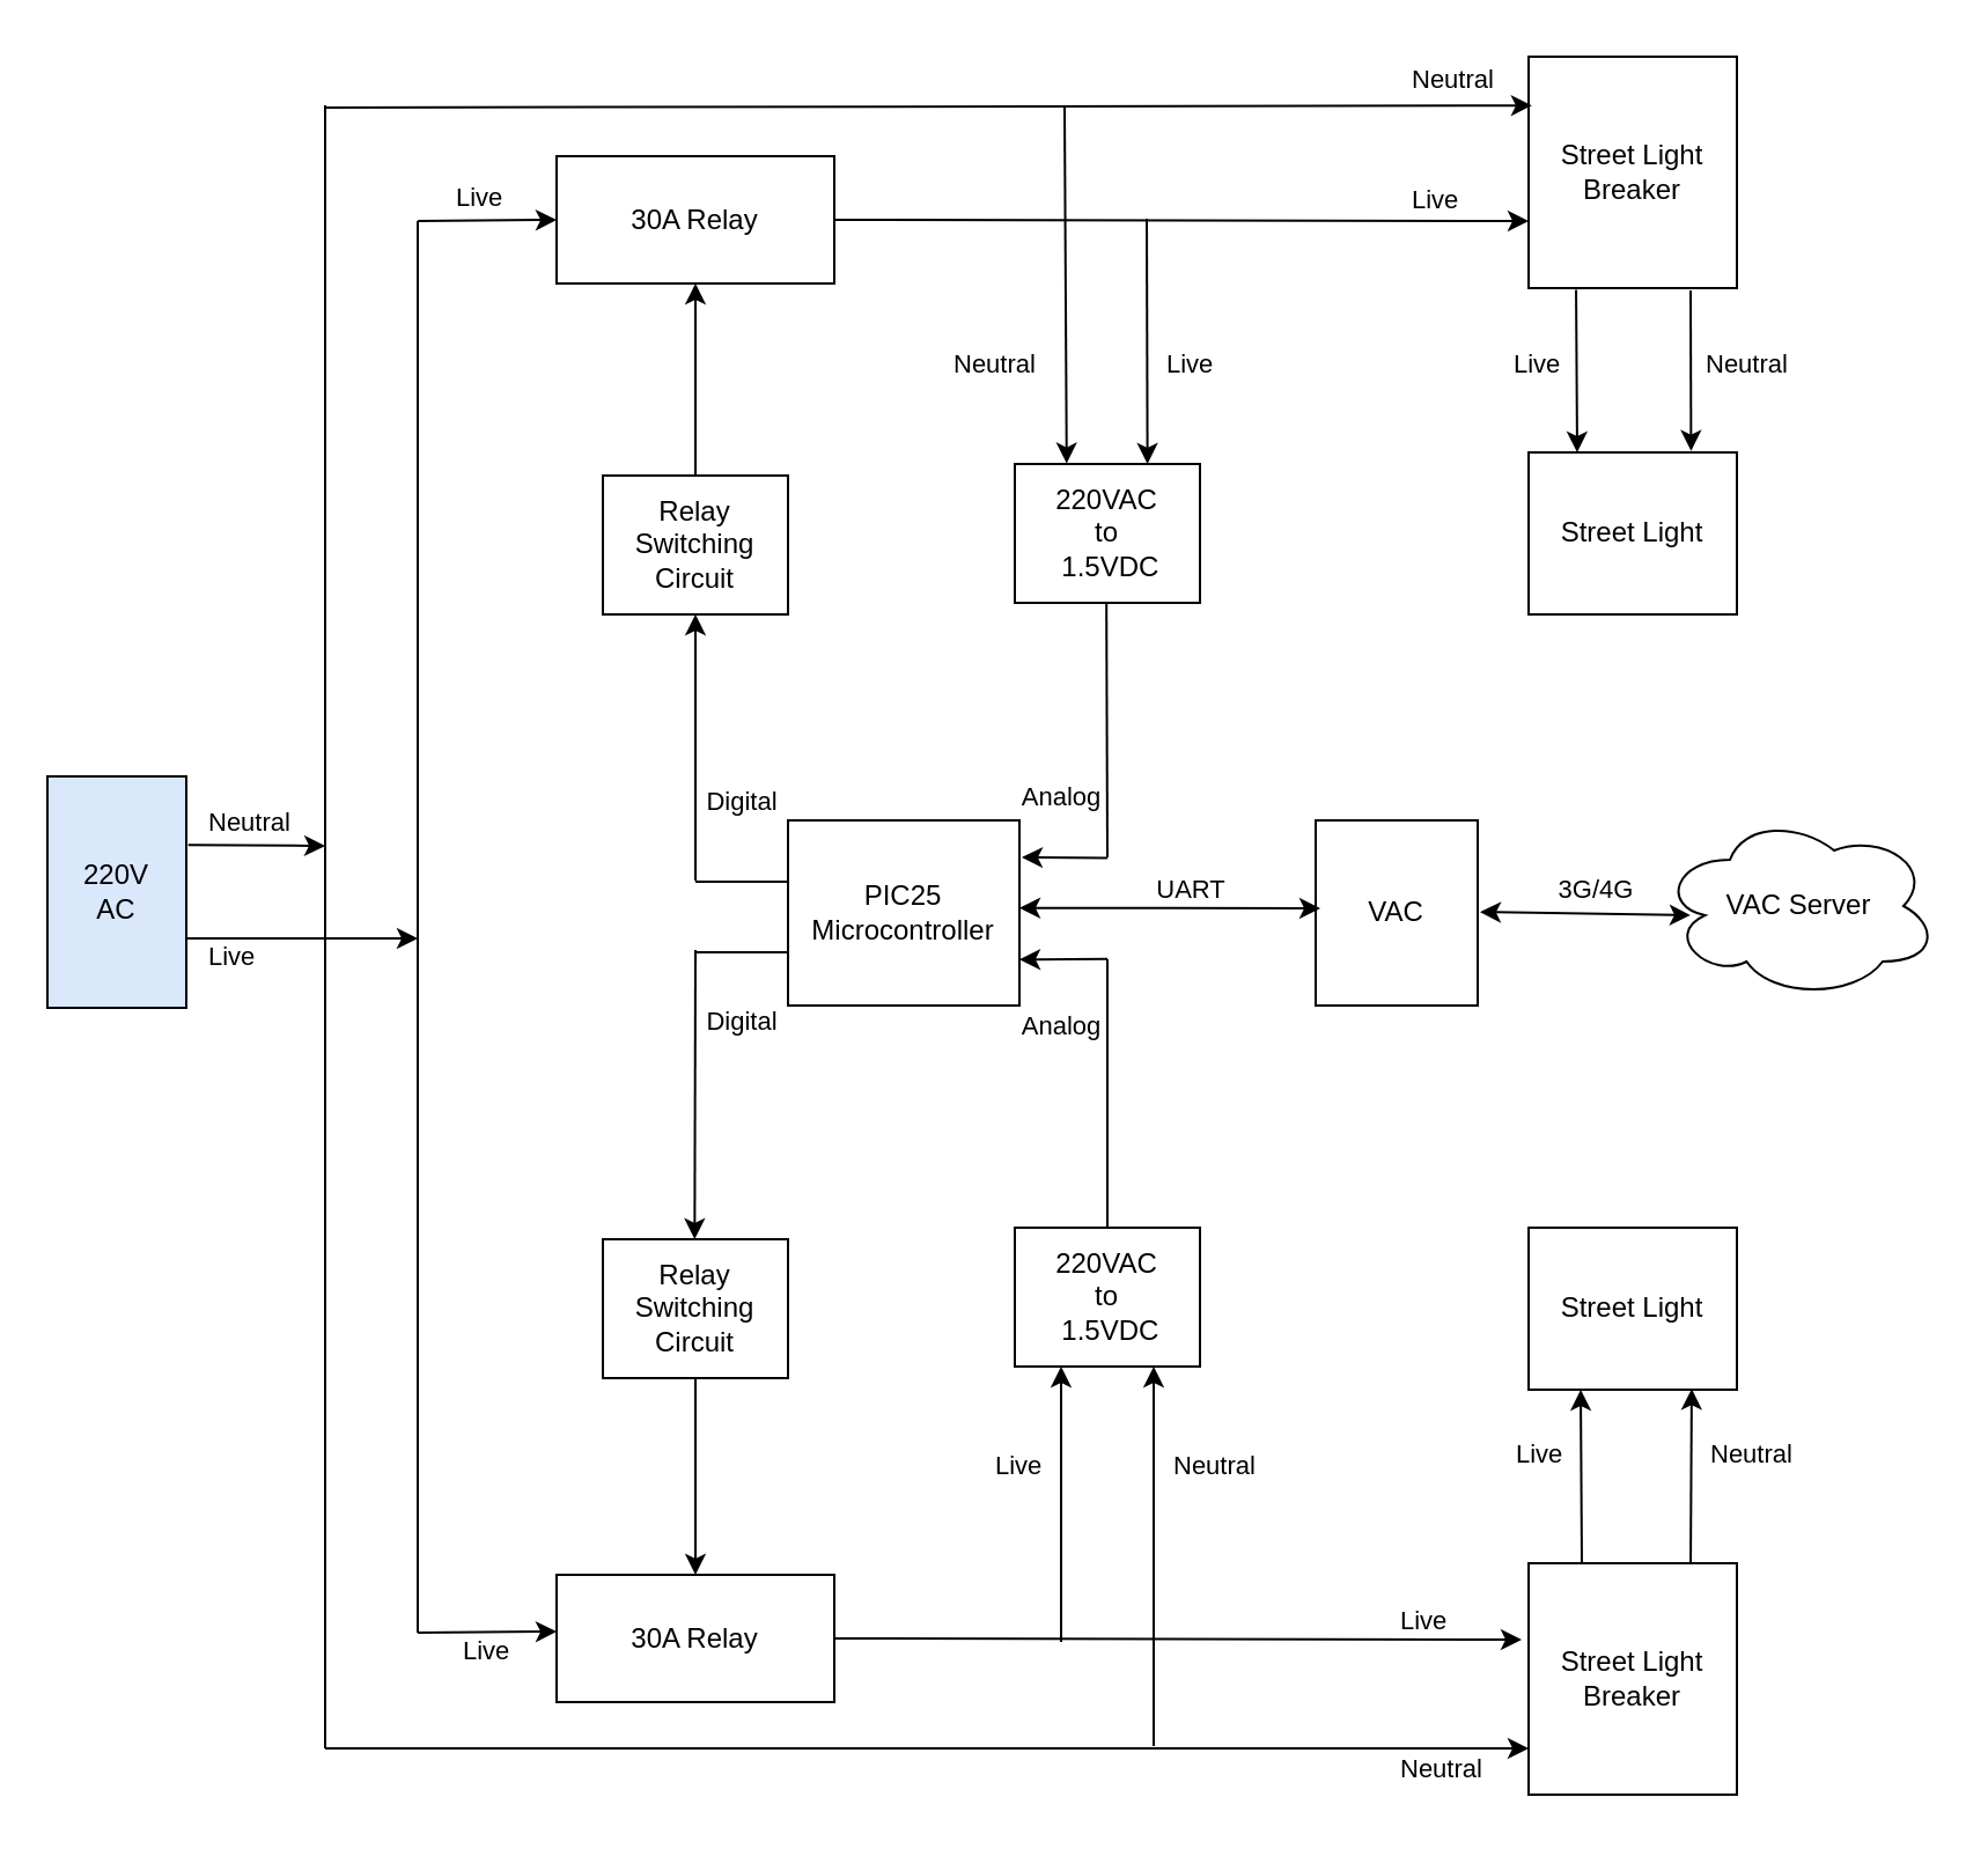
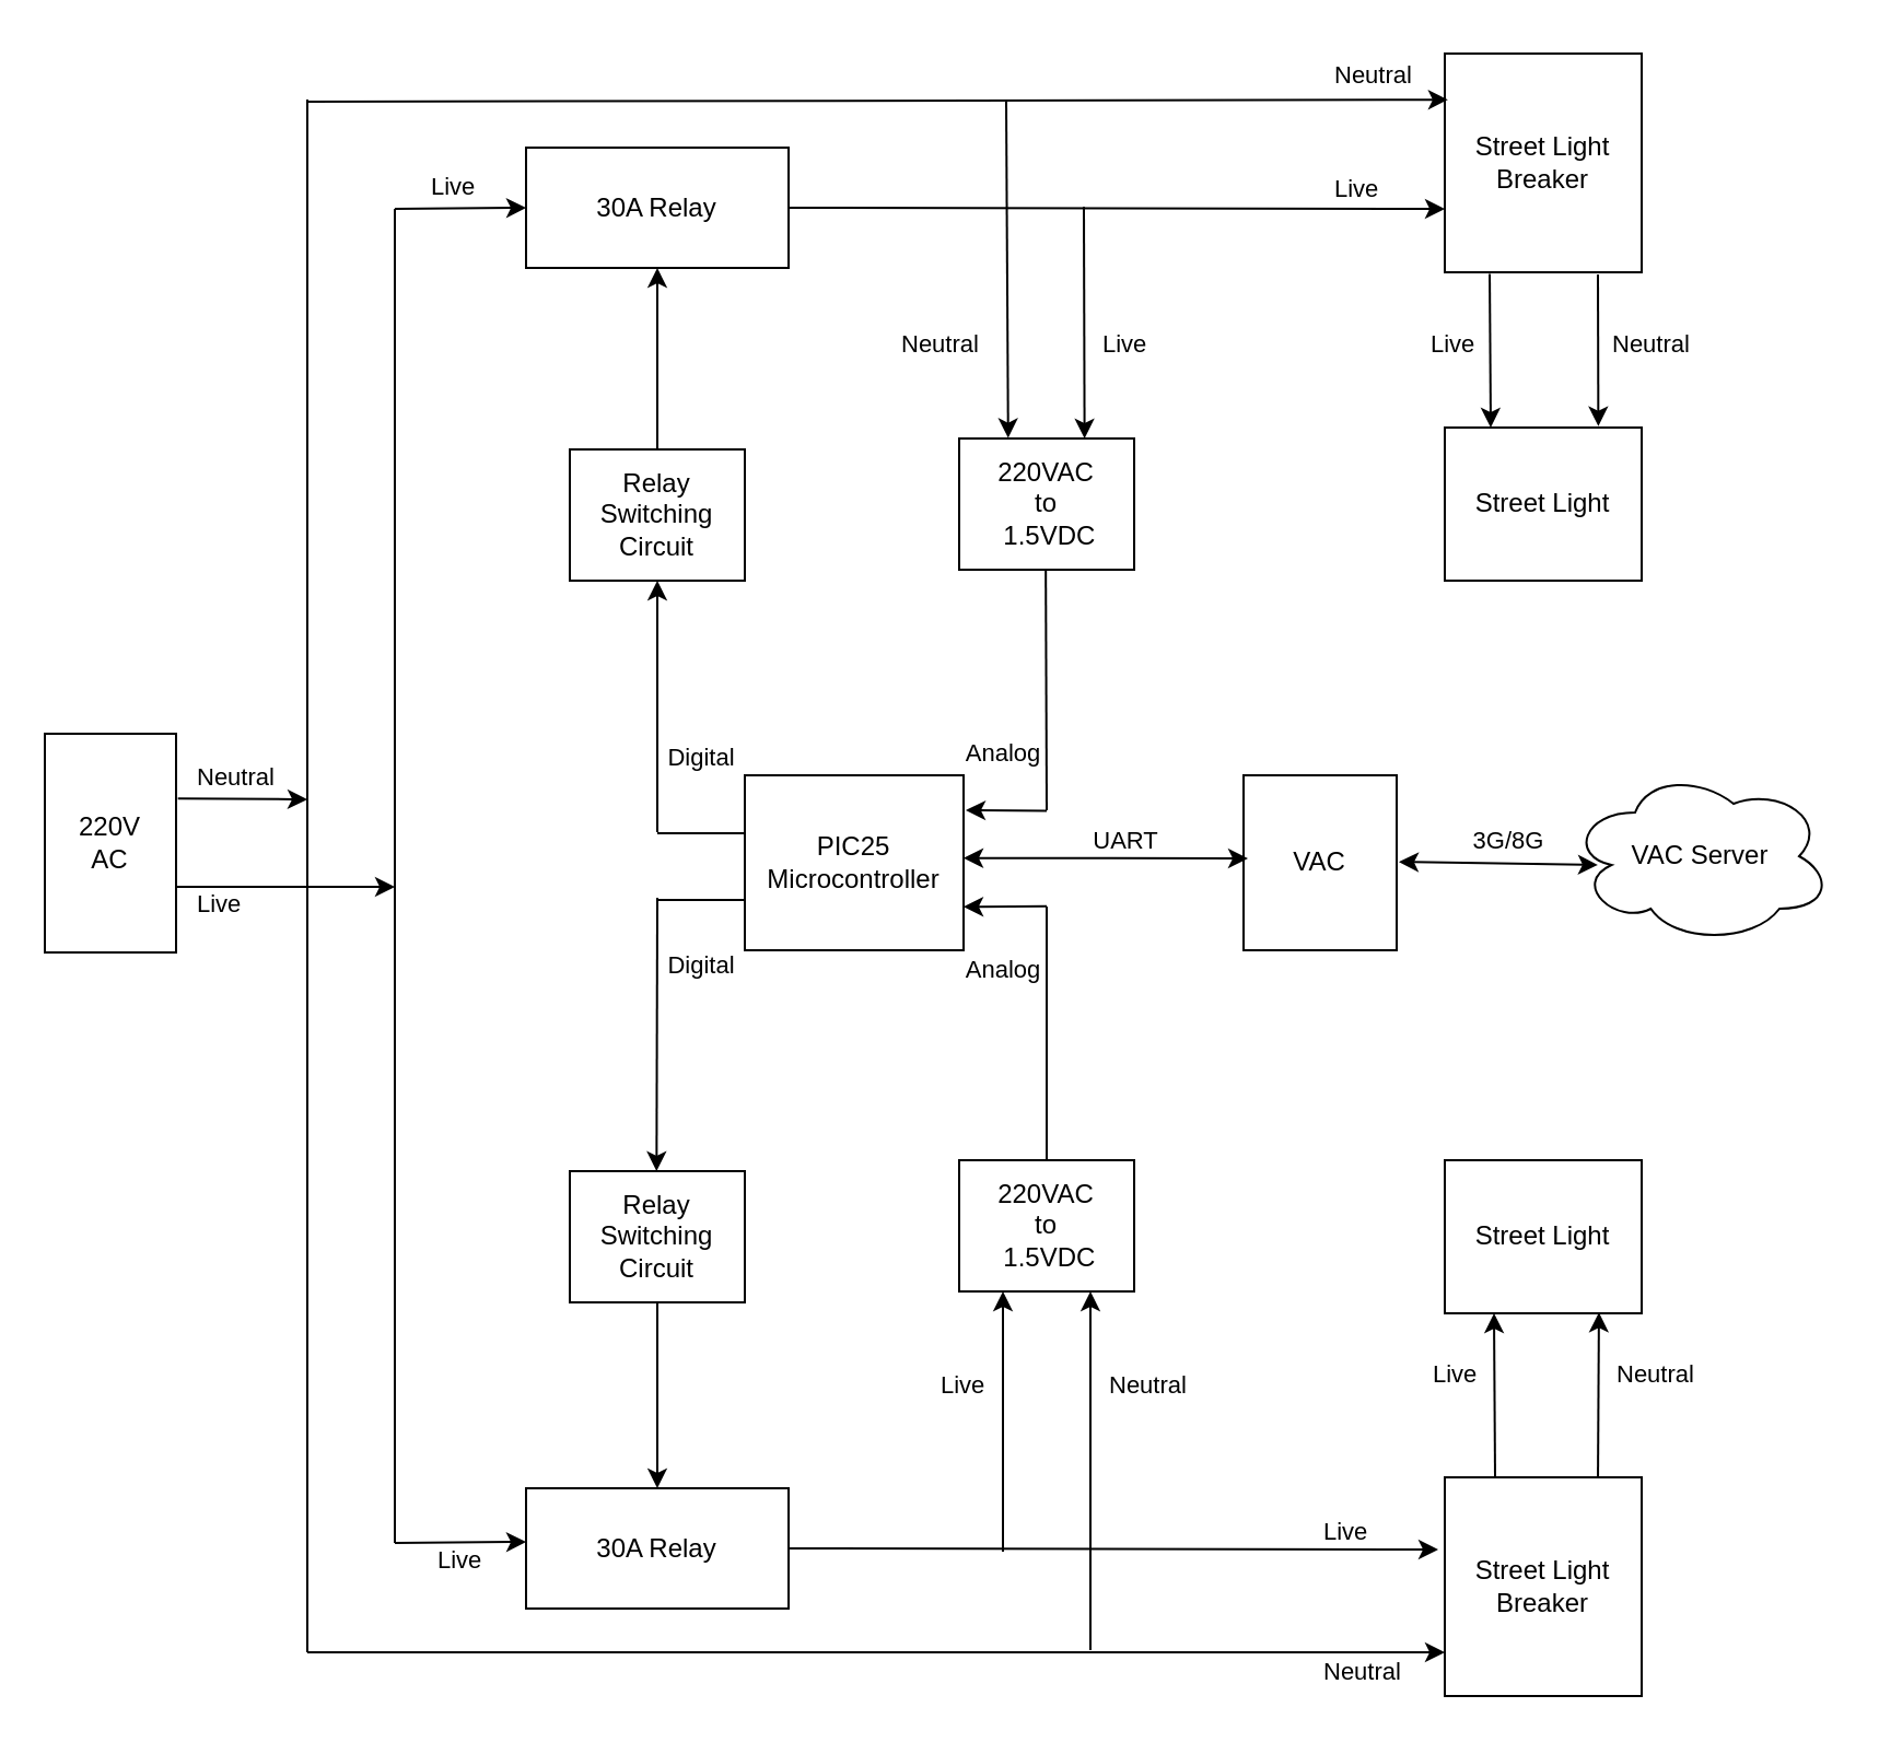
- <mxCell id="64" value="3G/4G" style="edgeLabel;html=1;align=center;verticalAlign=middle;resizable=0;points=[];" parent="1" vertex="1" connectable="0"><mxGeometry x="702.002" y="445" as="geometry"><mxPoint x="-14" y="-62" as="offset" /></mxGeometry></mxCell>
+ <mxCell id="64" value="3G/8G" style="edgeLabel;html=1;align=center;verticalAlign=middle;resizable=0;points=[];" parent="1" vertex="1" connectable="0"><mxGeometry x="702.002" y="445" as="geometry"><mxPoint x="-14" y="-62" as="offset" /></mxGeometry></mxCell>
- <mxCell id="2" value="220V&lt;br&gt;AC" style="rounded=0;whiteSpace=wrap;html=1;fillColor=#dae8fc;" parent="1" vertex="1"><mxGeometry x="20" y="335" width="60" height="100" as="geometry" /></mxCell>
+ <mxCell id="2" value="220V&lt;br&gt;AC" style="rounded=0;whiteSpace=wrap;html=1;" parent="1" vertex="1"><mxGeometry x="20" y="335" width="60" height="100" as="geometry" /></mxCell>
